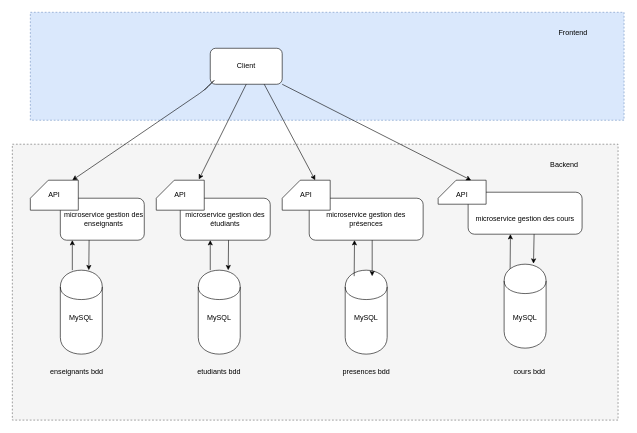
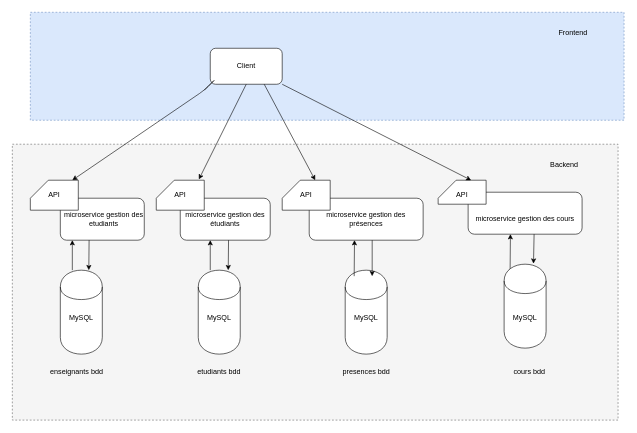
- <mxCell id="20" value="microservice gestion des enseignants" style="text;html=1;strokeColor=none;fillColor=none;align=center;verticalAlign=middle;whiteSpace=wrap;rounded=0;dashed=1;" vertex="1" parent="1"><mxGeometry x="95" y="340" width="155" height="50" as="geometry" /></mxCell>
+ <mxCell id="20" value="microservice gestion des etudiants" style="text;html=1;strokeColor=none;fillColor=none;align=center;verticalAlign=middle;whiteSpace=wrap;rounded=0;dashed=1;" vertex="1" parent="1"><mxGeometry x="95" y="340" width="155" height="50" as="geometry" /></mxCell>
